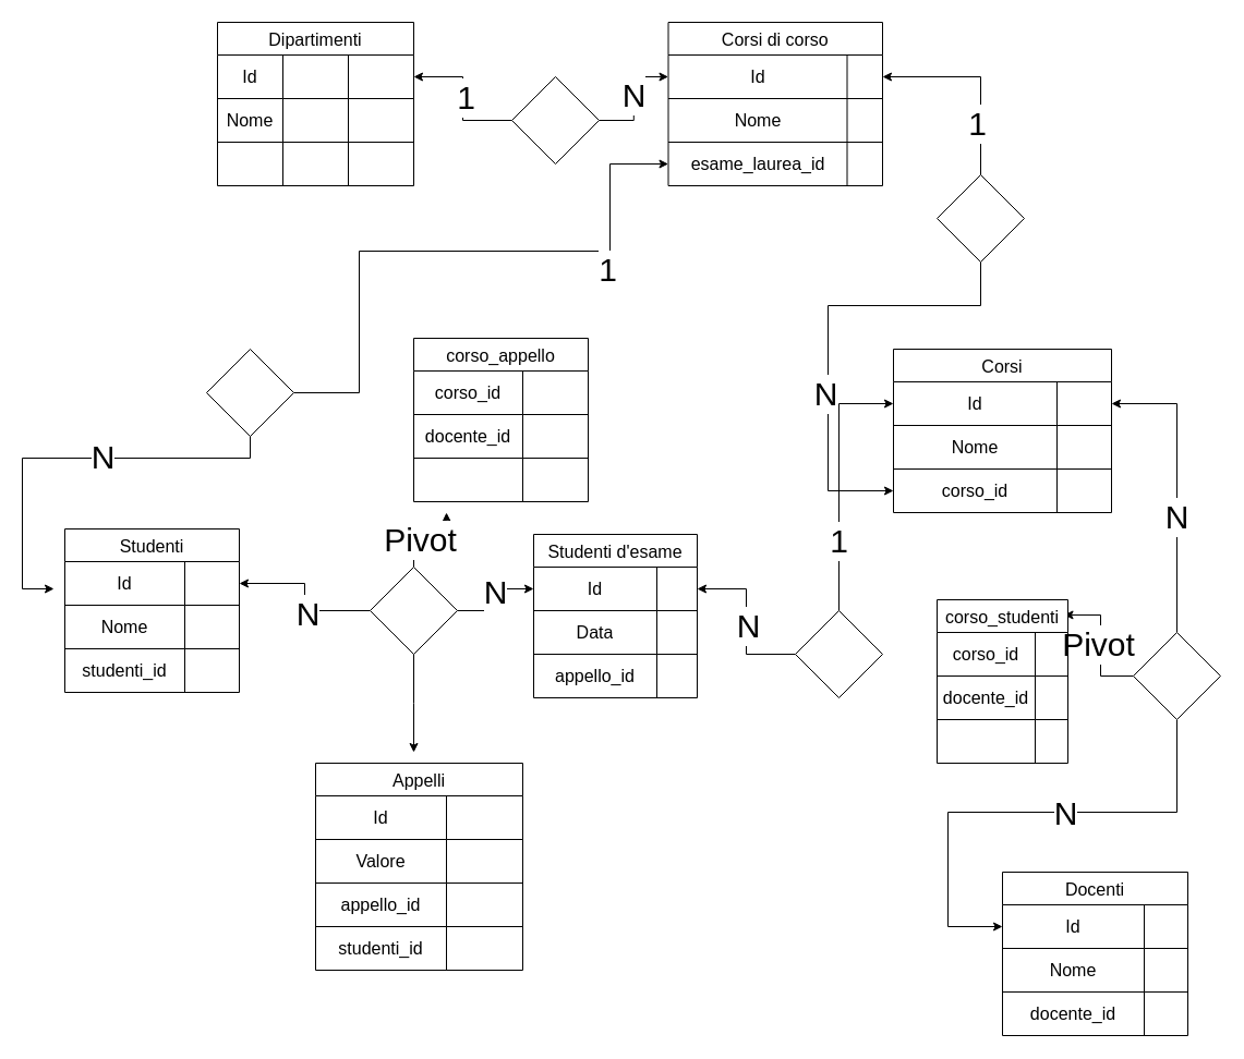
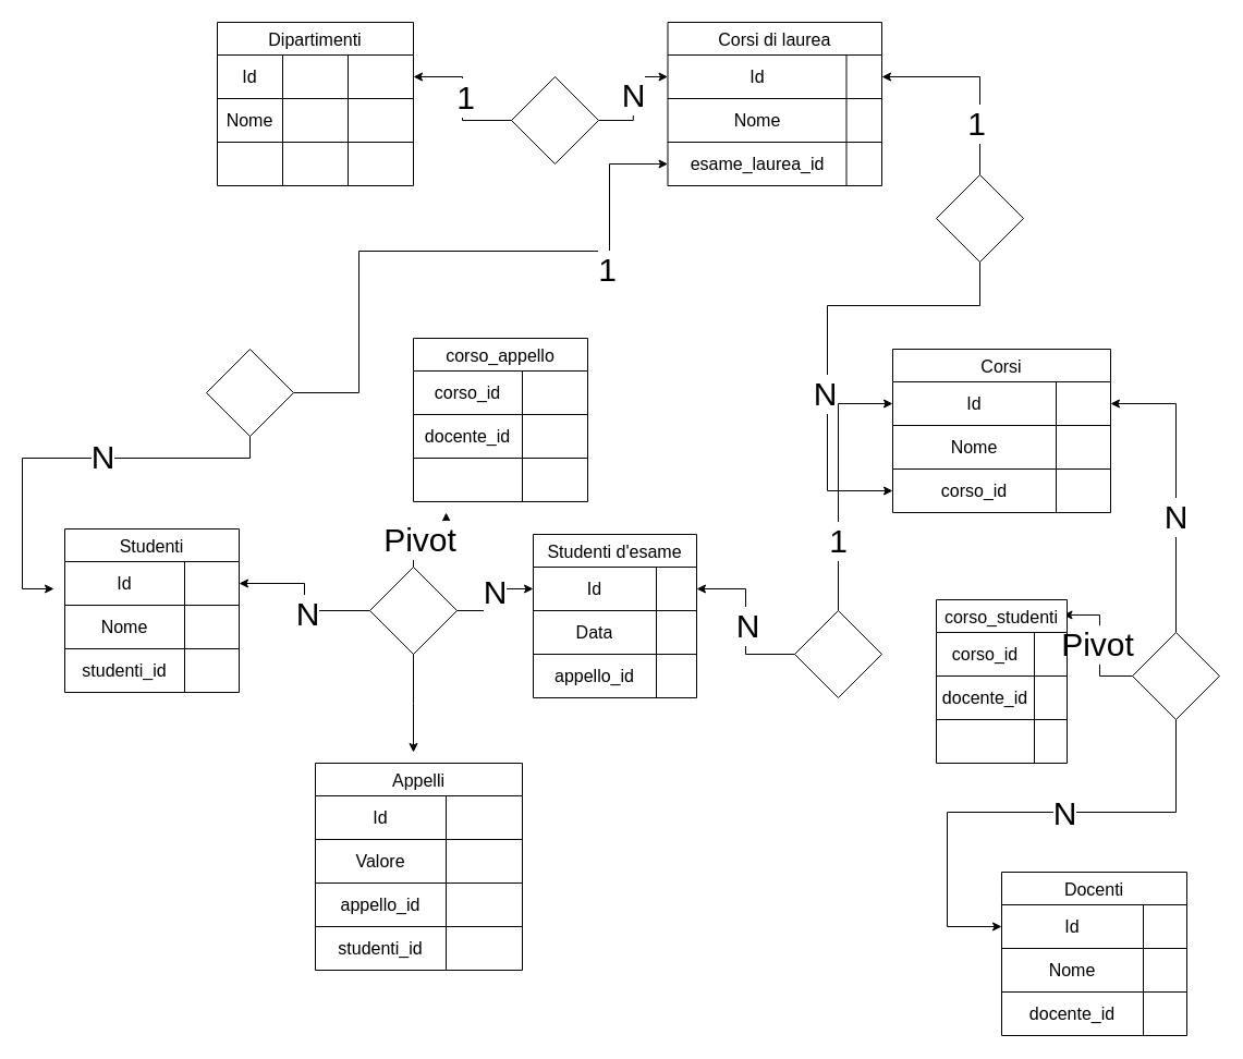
- <mxCell id="15" value="Corsi di corso" style="shape=table;startSize=30;container=1;collapsible=0;childLayout=tableLayout;strokeColor=default;fontSize=16;" vertex="1" parent="1"><mxGeometry x="612.5" y="20" width="196.5" height="150" as="geometry" /></mxCell>
+ <mxCell id="15" value="Corsi di laurea" style="shape=table;startSize=30;container=1;collapsible=0;childLayout=tableLayout;strokeColor=default;fontSize=16;" vertex="1" parent="1"><mxGeometry x="612.5" y="20" width="196.5" height="150" as="geometry" /></mxCell>
